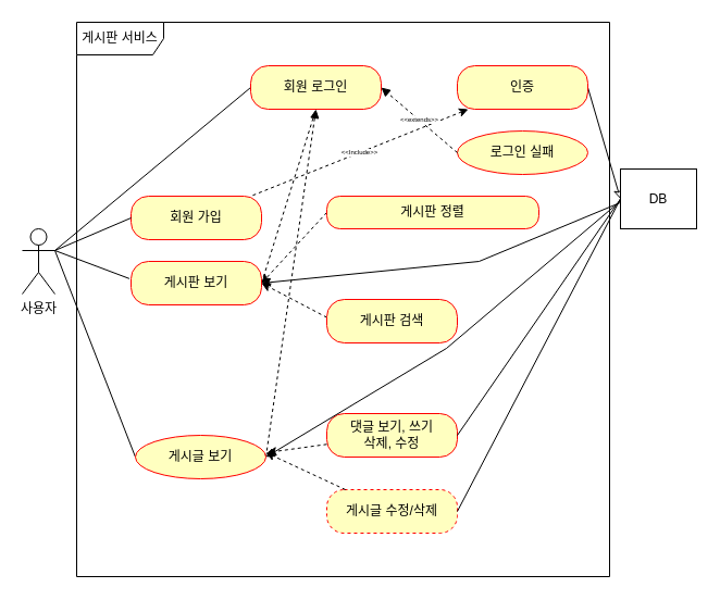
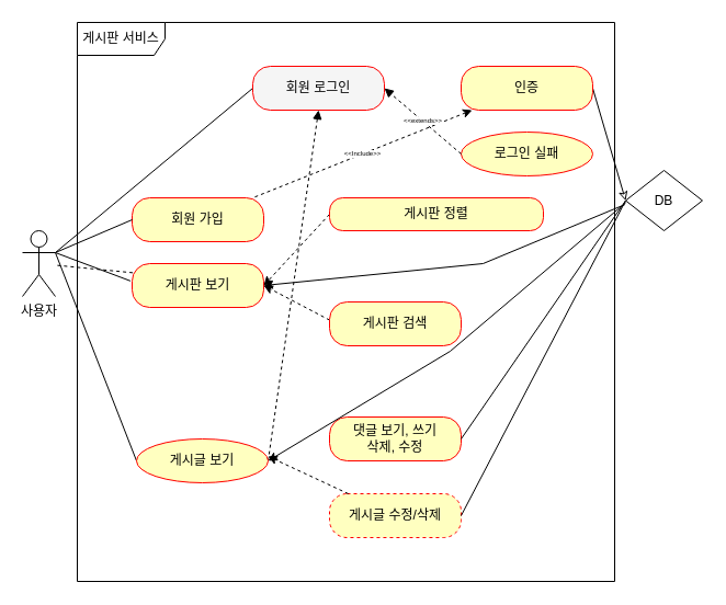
- <mxCell id="8" value="회원 로그인" style="rounded=1;whiteSpace=wrap;html=1;arcSize=40;fontColor=#000000;fillColor=#ffffc0;strokeColor=#ff0000;" vertex="1" parent="1"><mxGeometry x="230" y="60" width="120" height="40" as="geometry" /></mxCell>
+ <mxCell id="8" value="회원 로그인" style="rounded=1;whiteSpace=wrap;html=1;arcSize=40;fontColor=#000000;fillColor=#f5f5f5;strokeColor=#ff0000;" vertex="1" parent="1"><mxGeometry x="230" y="60" width="120" height="40" as="geometry" /></mxCell>
- <mxCell id="13" style="rounded=0;orthogonalLoop=1;jettySize=auto;html=1;entryX=0.5;entryY=1;entryDx=0;entryDy=0;exitX=1;exitY=0.5;exitDx=0;exitDy=0;endArrow=none;endFill=0;dashed=1;" edge="1" parent="1" source="14" target="8"><mxGeometry relative="1" as="geometry" /></mxCell>
+ <mxCell id="13" style="rounded=0;orthogonalLoop=1;jettySize=auto;html=1;exitX=1;exitY=0.5;exitDx=0;exitDy=0;endArrow=none;endFill=0;dashed=1;" edge="1" parent="1" source="14" target="2"><mxGeometry relative="1" as="geometry" /></mxCell>
- <mxCell id="31" value="DB" style="html=1;dropTarget=0;whiteSpace=wrap;" vertex="1" parent="1"><mxGeometry x="570" y="155" width="70" height="55" as="geometry" /></mxCell>
+ <mxCell id="31" value="DB" style="rhombus;html=1;dropTarget=0;whiteSpace=wrap;" vertex="1" parent="1"><mxGeometry x="570" y="155" width="70" height="55" as="geometry" /></mxCell>
- <mxCell id="25" style="rounded=0;orthogonalLoop=1;jettySize=auto;html=1;entryX=1.01;entryY=0.396;entryDx=0;entryDy=0;entryPerimeter=0;dashed=1;" edge="1" parent="1" source="22" target="11"><mxGeometry relative="1" as="geometry" /></mxCell>
